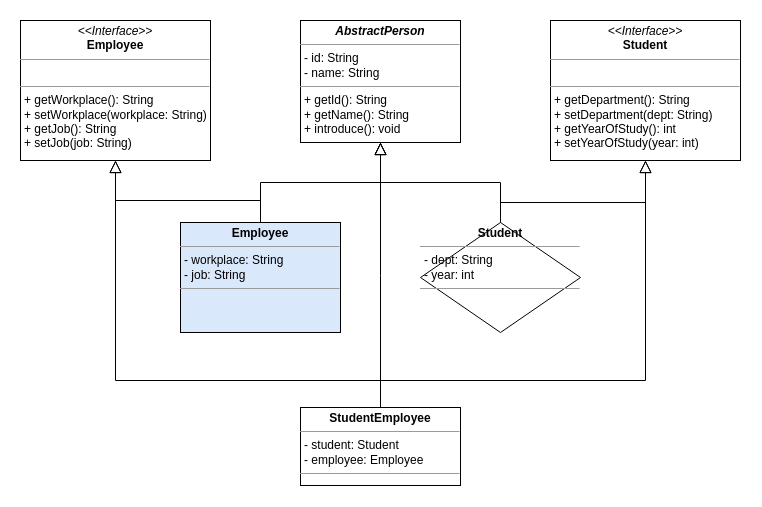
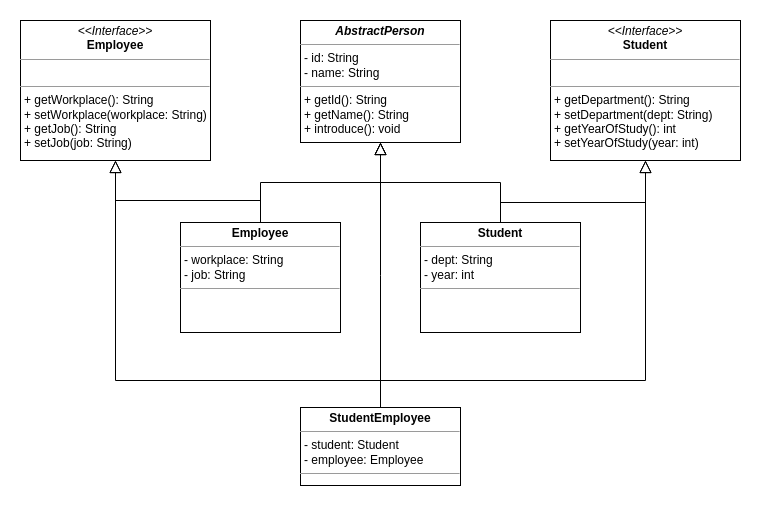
- <mxCell id="6" value="&lt;p style=&quot;margin: 0px ; margin-top: 4px ; text-align: center&quot;&gt;&lt;b&gt;Employee&lt;/b&gt;&lt;/p&gt;&lt;hr size=&quot;1&quot;&gt;&lt;p style=&quot;margin: 0px ; margin-left: 4px&quot;&gt;- workplace: String&lt;/p&gt;&lt;p style=&quot;margin: 0px ; margin-left: 4px&quot;&gt;- job: String&lt;/p&gt;&lt;hr size=&quot;1&quot;&gt;&lt;p style=&quot;margin: 0px ; margin-left: 4px&quot;&gt;&lt;br&gt;&lt;/p&gt;" style="verticalAlign=top;align=left;overflow=fill;fontSize=12;fontFamily=Helvetica;html=1;fillColor=#dae8fc;" vertex="1" parent="1"><mxGeometry x="180" y="222" width="160" height="110" as="geometry" /></mxCell>
+ <mxCell id="6" value="&lt;p style=&quot;margin: 0px ; margin-top: 4px ; text-align: center&quot;&gt;&lt;b&gt;Employee&lt;/b&gt;&lt;/p&gt;&lt;hr size=&quot;1&quot;&gt;&lt;p style=&quot;margin: 0px ; margin-left: 4px&quot;&gt;- workplace: String&lt;/p&gt;&lt;p style=&quot;margin: 0px ; margin-left: 4px&quot;&gt;- job: String&lt;/p&gt;&lt;hr size=&quot;1&quot;&gt;&lt;p style=&quot;margin: 0px ; margin-left: 4px&quot;&gt;&lt;br&gt;&lt;/p&gt;" style="verticalAlign=top;align=left;overflow=fill;fontSize=12;fontFamily=Helvetica;html=1;" vertex="1" parent="1"><mxGeometry x="180" y="222" width="160" height="110" as="geometry" /></mxCell>
- <mxCell id="7" value="&lt;p style=&quot;margin: 0px ; margin-top: 4px ; text-align: center&quot;&gt;&lt;b&gt;Student&lt;/b&gt;&lt;/p&gt;&lt;hr size=&quot;1&quot;&gt;&lt;p style=&quot;margin: 0px ; margin-left: 4px&quot;&gt;- dept: String&lt;/p&gt;&lt;p style=&quot;margin: 0px ; margin-left: 4px&quot;&gt;- year: int&lt;/p&gt;&lt;hr size=&quot;1&quot;&gt;&lt;p style=&quot;margin: 0px ; margin-left: 4px&quot;&gt;&lt;br&gt;&lt;/p&gt;" style="rhombus;verticalAlign=top;align=left;overflow=fill;fontSize=12;fontFamily=Helvetica;html=1;" vertex="1" parent="1"><mxGeometry x="420" y="222" width="160" height="110" as="geometry" /></mxCell>
+ <mxCell id="7" value="&lt;p style=&quot;margin: 0px ; margin-top: 4px ; text-align: center&quot;&gt;&lt;b&gt;Student&lt;/b&gt;&lt;/p&gt;&lt;hr size=&quot;1&quot;&gt;&lt;p style=&quot;margin: 0px ; margin-left: 4px&quot;&gt;- dept: String&lt;/p&gt;&lt;p style=&quot;margin: 0px ; margin-left: 4px&quot;&gt;- year: int&lt;/p&gt;&lt;hr size=&quot;1&quot;&gt;&lt;p style=&quot;margin: 0px ; margin-left: 4px&quot;&gt;&lt;br&gt;&lt;/p&gt;" style="verticalAlign=top;align=left;overflow=fill;fontSize=12;fontFamily=Helvetica;html=1;" vertex="1" parent="1"><mxGeometry x="420" y="222" width="160" height="110" as="geometry" /></mxCell>
